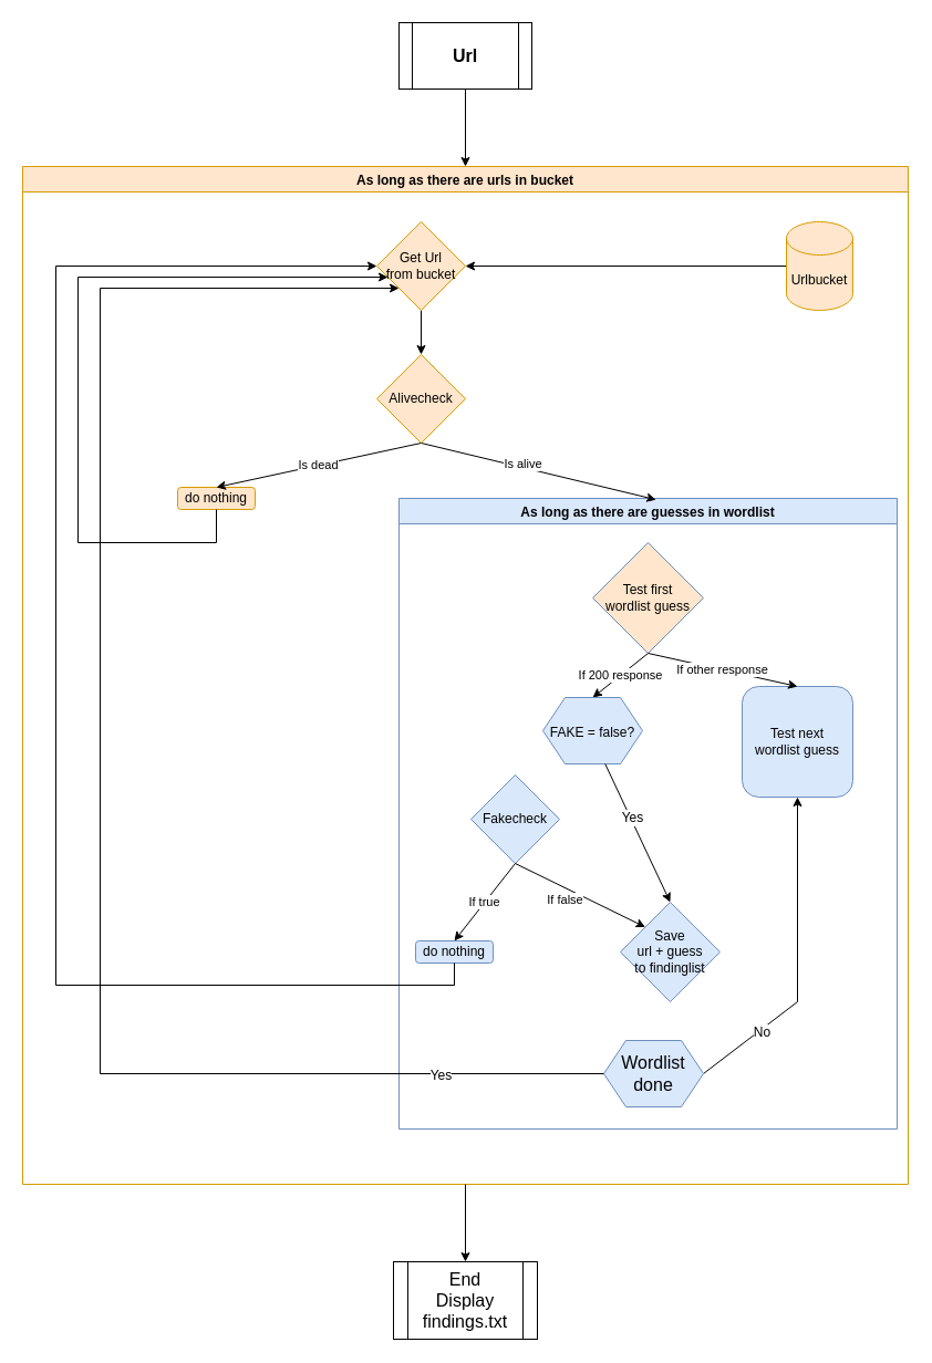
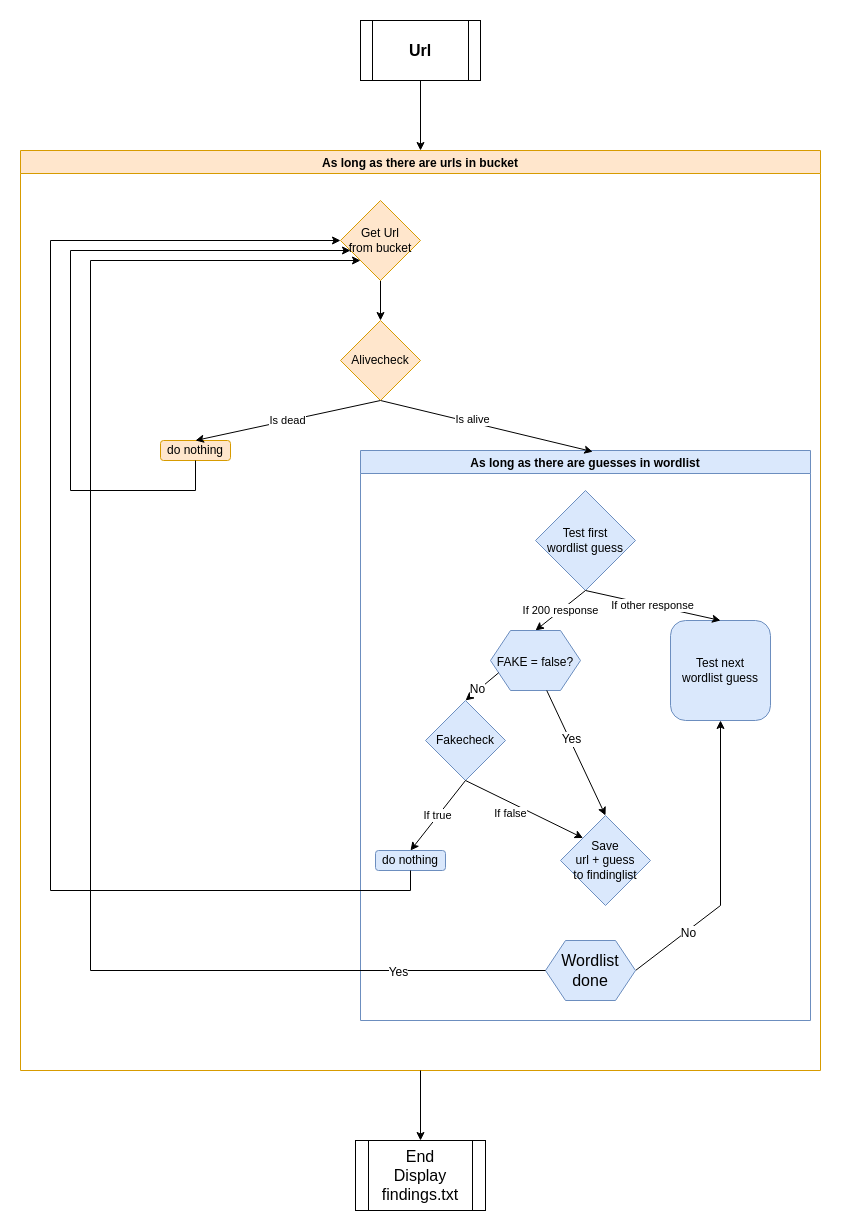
- <mxCell id="4" style="edgeStyle=orthogonalEdgeStyle;rounded=0;orthogonalLoop=1;jettySize=auto;html=1;exitX=0;exitY=0.5;exitDx=0;exitDy=0;exitPerimeter=0;entryX=1;entryY=0.5;entryDx=0;entryDy=0;" parent="1" source="5" target="7" edge="1"><mxGeometry relative="1" as="geometry"><mxPoint x="380" y="250" as="targetPoint" /></mxGeometry></mxCell>
- <mxCell id="5" value="Urlbucket" style="shape=cylinder3;whiteSpace=wrap;html=1;boundedLbl=1;backgroundOutline=1;size=15;fillColor=#ffe6cc;strokeColor=#d79b00;" parent="1" vertex="1"><mxGeometry x="710" y="200" width="60" height="80" as="geometry" /></mxCell>
- <mxCell id="12" value="&lt;div&gt;Test first &lt;br&gt;&lt;/div&gt;&lt;div&gt;wordlist guess&lt;/div&gt;" style="rhombus;whiteSpace=wrap;html=1;fillColor=#ffe6cc;strokeColor=#6c8ebf;" parent="11" vertex="1"><mxGeometry x="175" y="40" width="100" height="100" as="geometry" /></mxCell>
+ <mxCell id="12" value="&lt;div&gt;Test first &lt;br&gt;&lt;/div&gt;&lt;div&gt;wordlist guess&lt;/div&gt;" style="rhombus;whiteSpace=wrap;html=1;fillColor=#dae8fc;strokeColor=#6c8ebf;" parent="11" vertex="1"><mxGeometry x="175" y="40" width="100" height="100" as="geometry" /></mxCell>
+ <mxCell id="23" value="" style="endArrow=classic;html=1;rounded=0;fontSize=12;exitX=0;exitY=0.75;exitDx=0;exitDy=0;entryX=0.5;entryY=0;entryDx=0;entryDy=0;" parent="11" source="22" target="13" edge="1"><mxGeometry width="50" height="50" relative="1" as="geometry"><mxPoint x="-110" y="200" as="sourcePoint" /><mxPoint x="-60" y="150" as="targetPoint" /></mxGeometry></mxCell>
+ <mxCell id="24" value="No" style="edgeLabel;html=1;align=center;verticalAlign=middle;resizable=0;points=[];fontSize=12;" parent="23" vertex="1" connectable="0"><mxGeometry x="0.195" y="-2" relative="1" as="geometry"><mxPoint y="1" as="offset" /></mxGeometry></mxCell>
